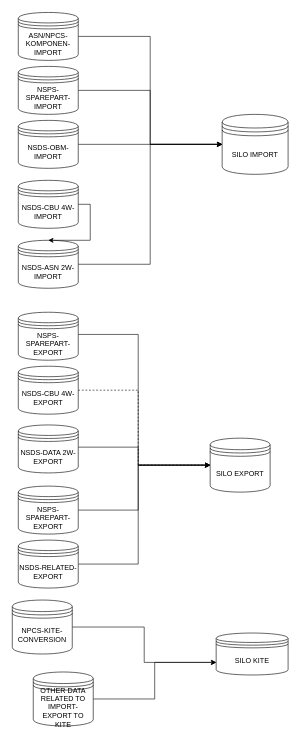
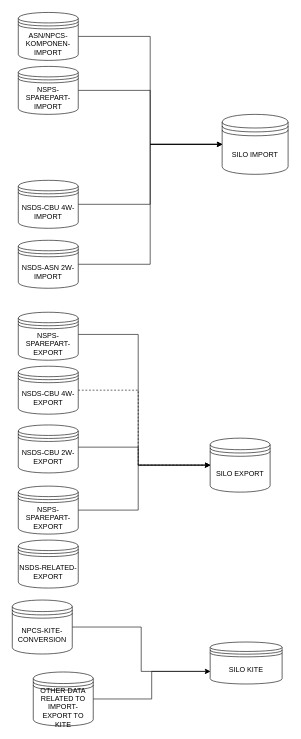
- <mxCell id="25" value="NSDS-OBM-IMPORT" style="shape=datastore;whiteSpace=wrap;html=1;" vertex="1" parent="1"><mxGeometry x="30" y="200" width="100" height="80" as="geometry" /></mxCell>
- <mxCell id="24" style="edgeStyle=orthogonalEdgeStyle;rounded=0;orthogonalLoop=1;jettySize=auto;html=1;exitX=1;exitY=0.5;exitDx=0;exitDy=0;entryX=0;entryY=0.5;entryDx=0;entryDy=0;" edge="1" parent="1" source="25" target="26"><mxGeometry relative="1" as="geometry" /></mxCell>
- <mxCell id="8" style="edgeStyle=orthogonalEdgeStyle;rounded=0;orthogonalLoop=1;jettySize=auto;html=1;exitX=1;exitY=0.5;exitDx=0;exitDy=0;" edge="1" parent="1" source="9" target="5"><mxGeometry relative="1" as="geometry"><mxPoint x="290" y="240" as="targetPoint" /></mxGeometry></mxCell>
+ <mxCell id="8" style="edgeStyle=orthogonalEdgeStyle;rounded=0;orthogonalLoop=1;jettySize=auto;html=1;exitX=1;exitY=0.5;exitDx=0;exitDy=0;entryX=0;entryY=0.5;entryDx=0;entryDy=0;" edge="1" parent="1" source="9" target="26"><mxGeometry relative="1" as="geometry"><mxPoint x="290" y="240" as="targetPoint" /></mxGeometry></mxCell>
- <mxCell id="7" value="NSDS-DATA 2W-EXPORT" style="shape=datastore;whiteSpace=wrap;html=1;" vertex="1" parent="1"><mxGeometry x="30" y="708" width="100" height="80" as="geometry" /></mxCell>
+ <mxCell id="7" value="NSDS-CBU 2W-EXPORT" style="shape=datastore;whiteSpace=wrap;html=1;" vertex="1" parent="1"><mxGeometry x="30" y="708" width="100" height="80" as="geometry" /></mxCell>
- <mxCell id="16" style="edgeStyle=orthogonalEdgeStyle;rounded=0;orthogonalLoop=1;jettySize=auto;html=1;exitX=1;exitY=0.5;exitDx=0;exitDy=0;entryX=0;entryY=0.5;entryDx=0;entryDy=0;" edge="1" parent="1" source="17" target="27"><mxGeometry relative="1" as="geometry"><mxPoint x="360" y="890" as="targetPoint" /><Array as="points"><mxPoint x="230" y="940" /><mxPoint x="230" y="775" /></Array></mxGeometry></mxCell>
- <mxCell id="28" value="SILO KITE" style="shape=datastore;whiteSpace=wrap;html=1;" vertex="1" parent="1"><mxGeometry x="360" y="1055" width="120" height="70" as="geometry" /></mxCell>
+ <mxCell id="28" value="SILO KITE" style="shape=datastore;whiteSpace=wrap;html=1;" vertex="1" parent="1"><mxGeometry x="350" y="1070" width="120" height="70" as="geometry" /></mxCell>
